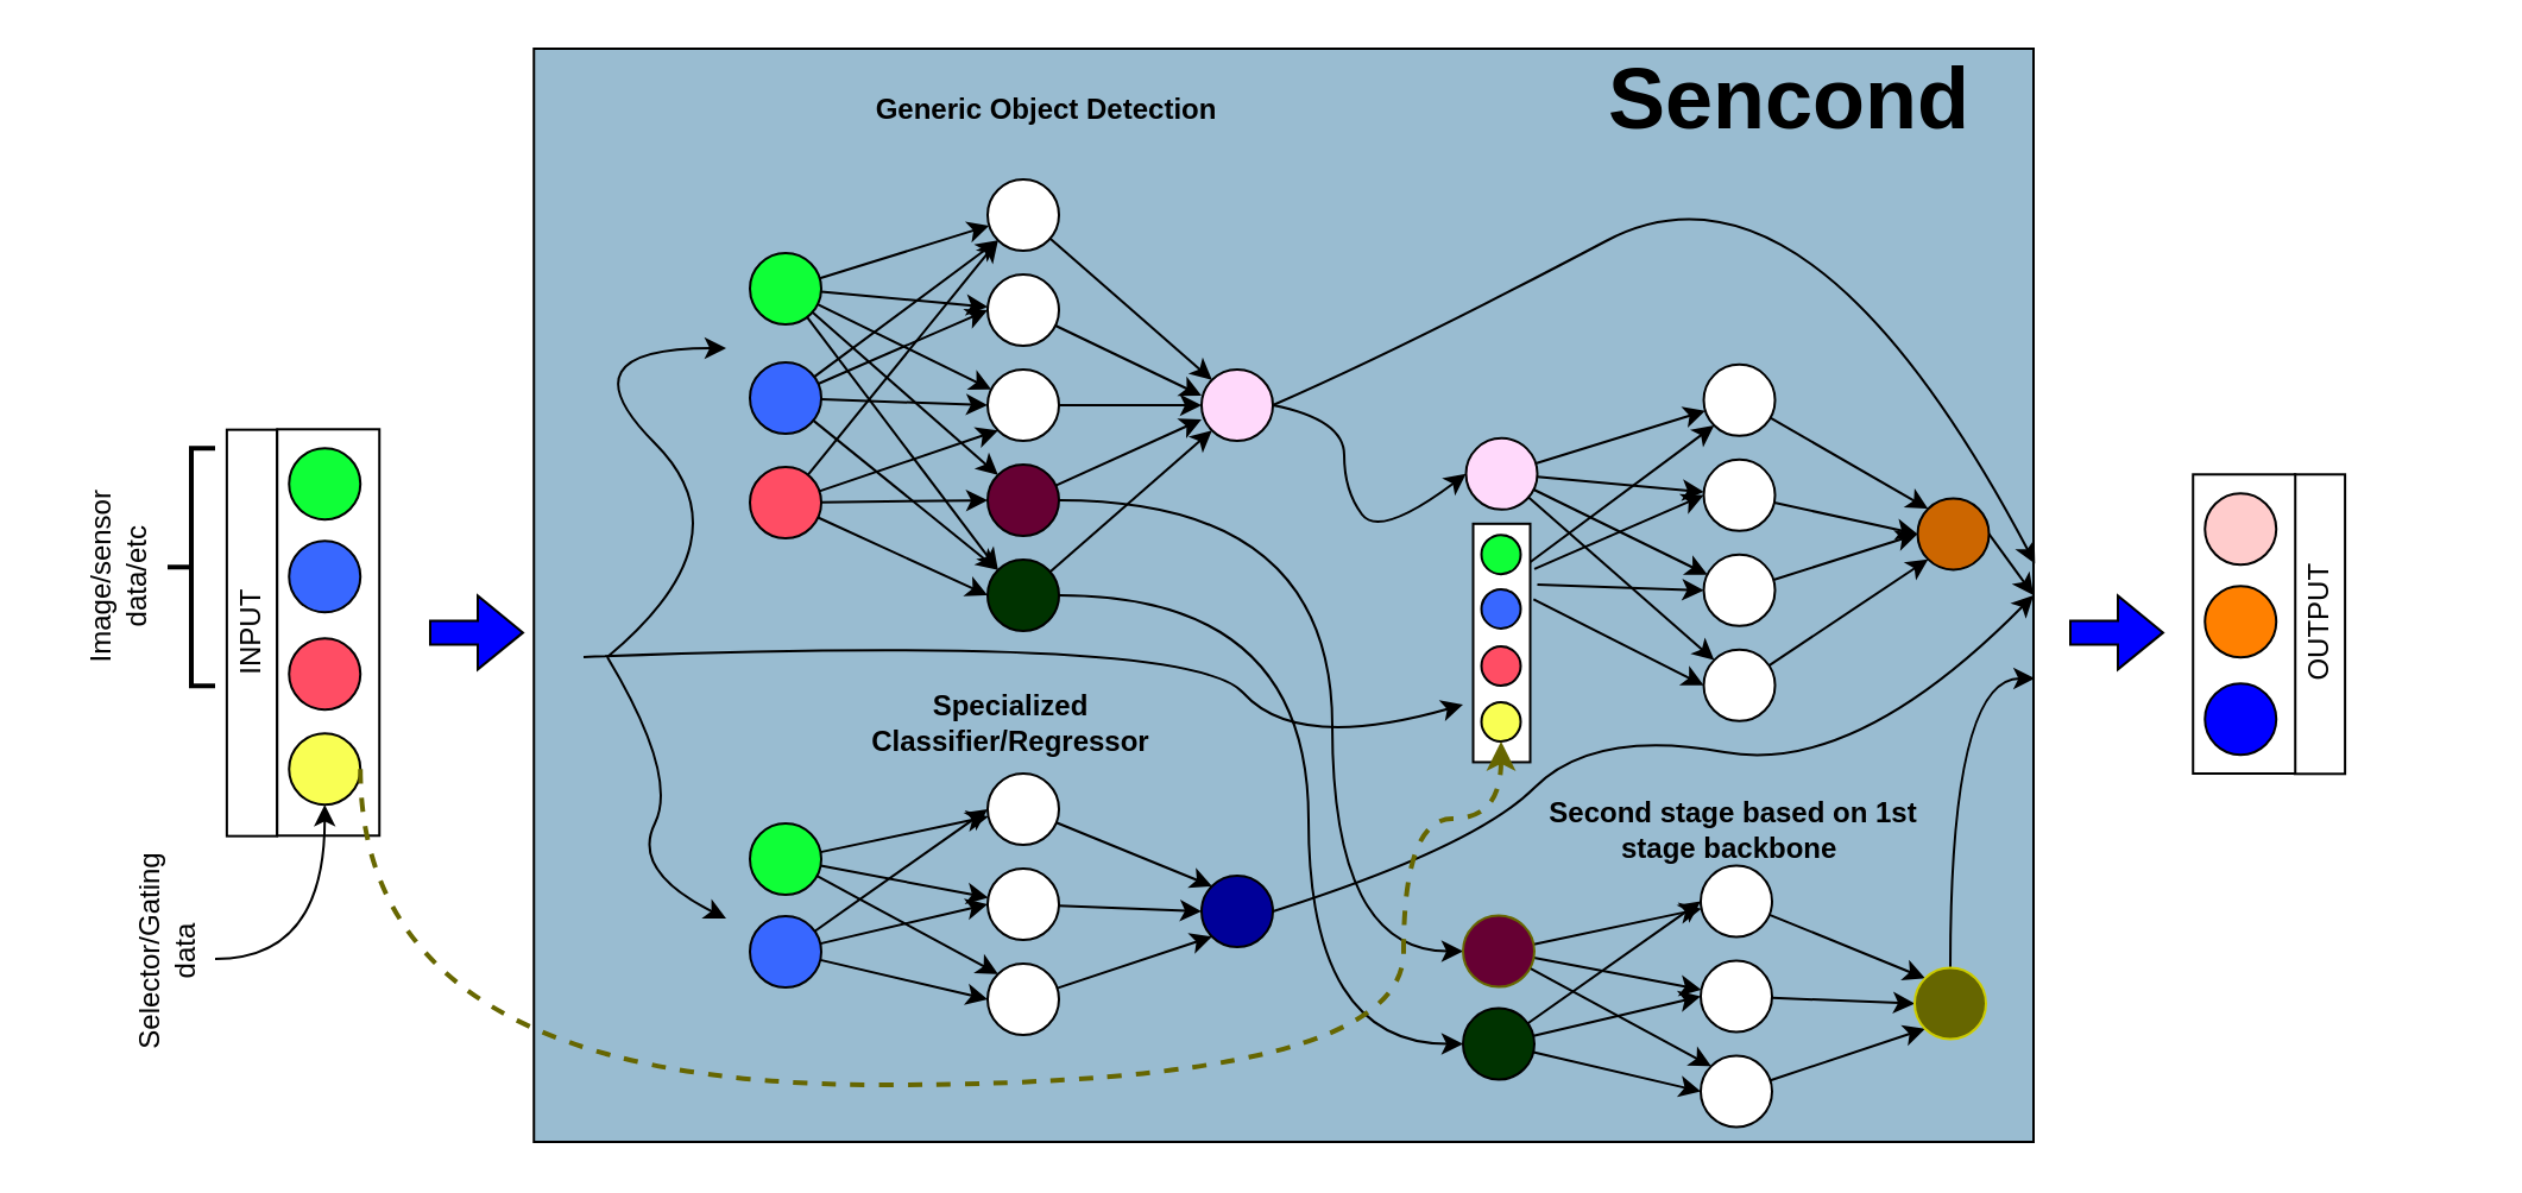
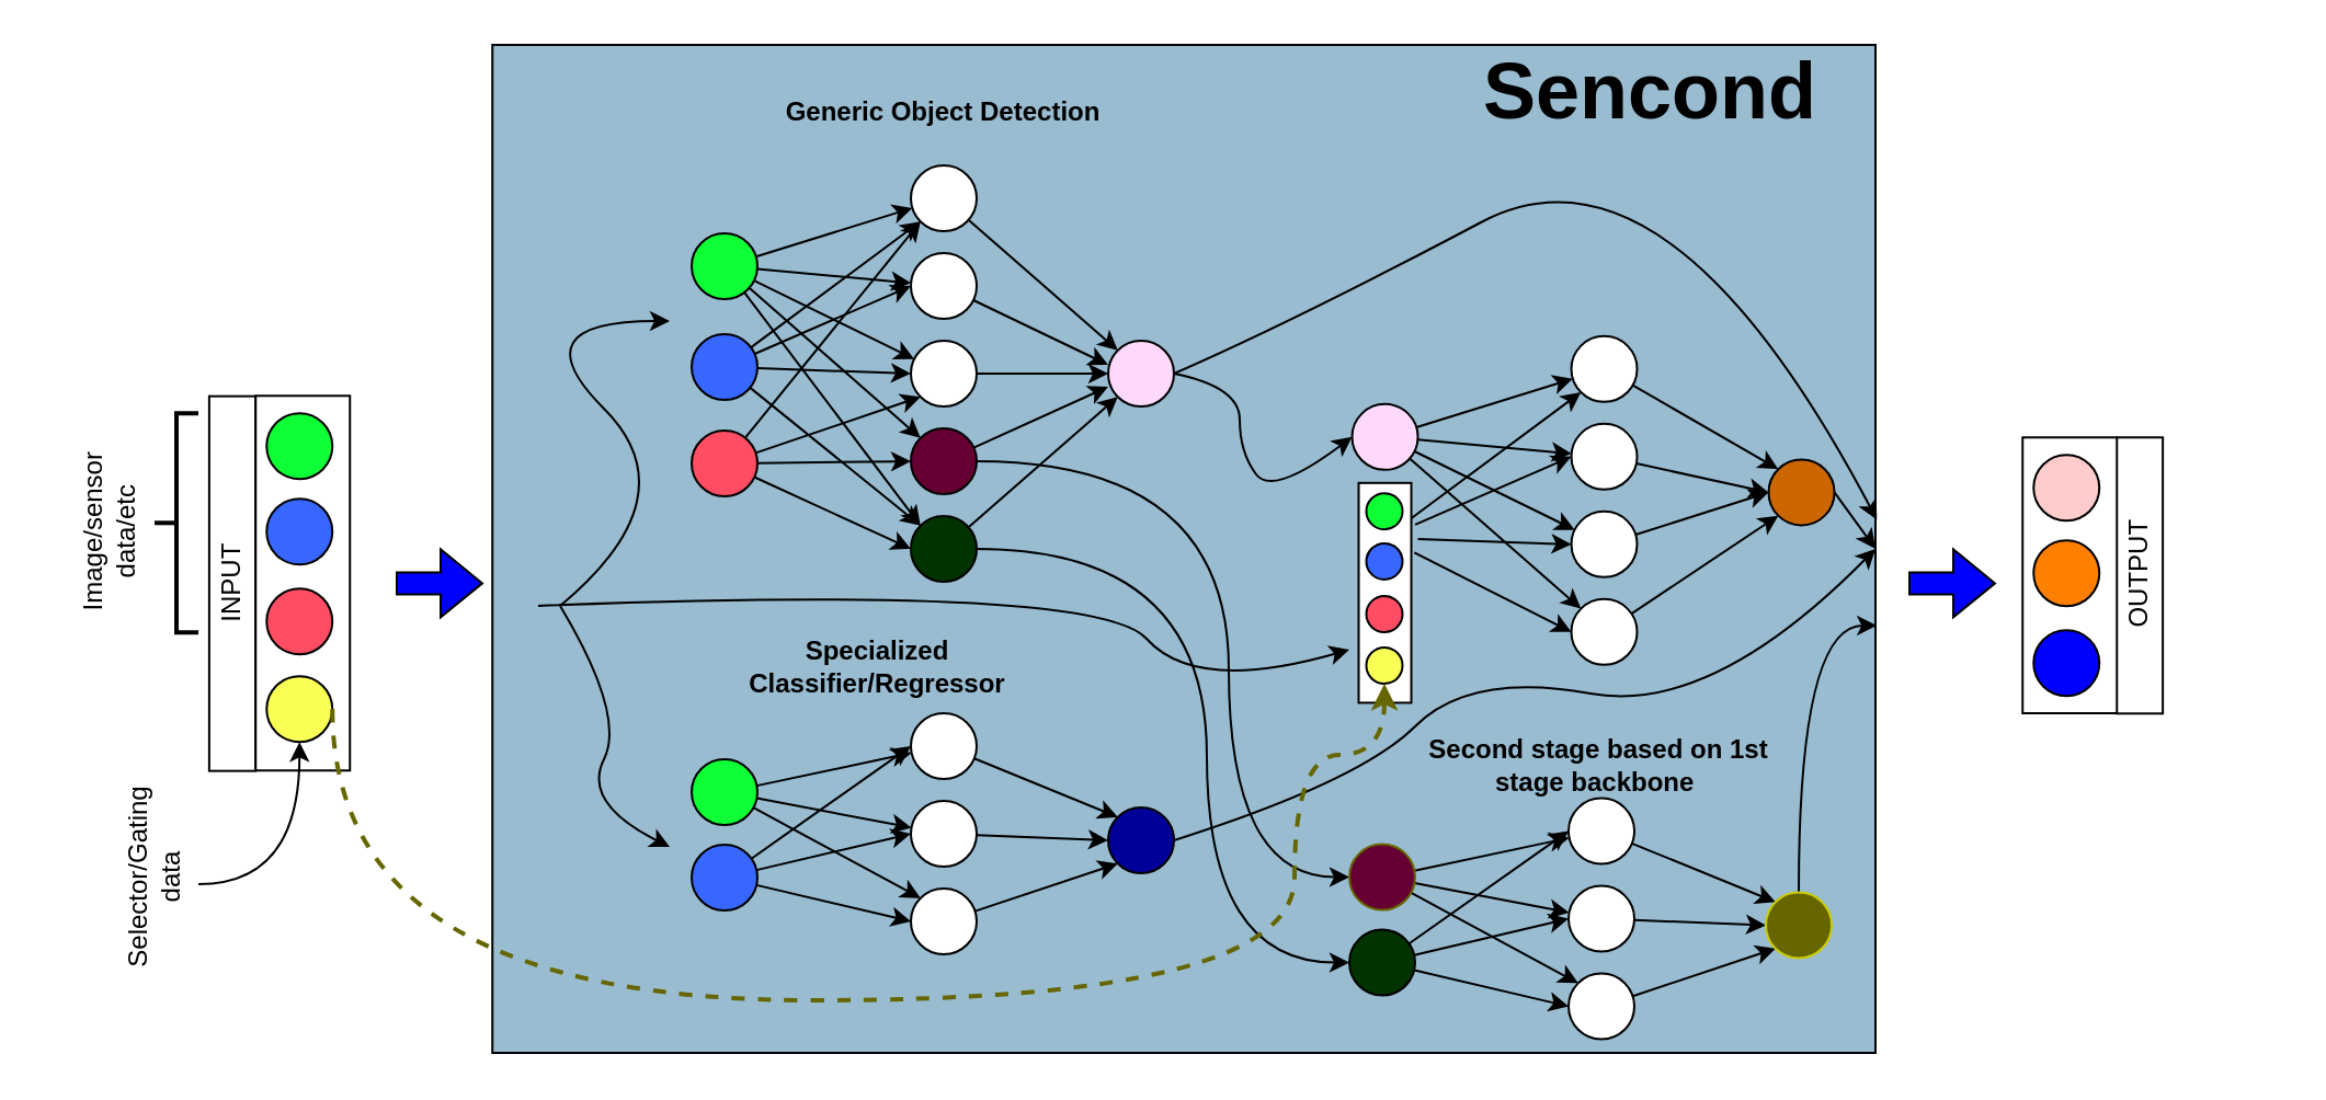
- <mxCell id="72" value="Generic Object Detection" style="text;html=1;strokeColor=none;fillColor=none;align=center;verticalAlign=middle;whiteSpace=wrap;rounded=0;fontStyle=1" parent="1" vertex="1"><mxGeometry x="350" y="31" width="180" height="30" as="geometry" /></mxCell>
+ <mxCell id="72" value="Generic Object Detection" style="text;html=1;strokeColor=none;fillColor=none;align=center;verticalAlign=middle;whiteSpace=wrap;rounded=0;fontStyle=1" parent="1" vertex="1"><mxGeometry x="340" y="36" width="180" height="30" as="geometry" /></mxCell>
- <mxCell id="73" value="Specialized Classifier/Regressor" style="text;html=1;strokeColor=none;fillColor=none;align=center;verticalAlign=middle;whiteSpace=wrap;rounded=0;fontStyle=1" parent="1" vertex="1"><mxGeometry x="335" y="289" width="180" height="30" as="geometry" /></mxCell>
+ <mxCell id="73" value="Specialized Classifier/Regressor" style="text;html=1;strokeColor=none;fillColor=none;align=center;verticalAlign=middle;whiteSpace=wrap;rounded=0;fontStyle=1" parent="1" vertex="1"><mxGeometry x="310" y="289" width="180" height="30" as="geometry" /></mxCell>
